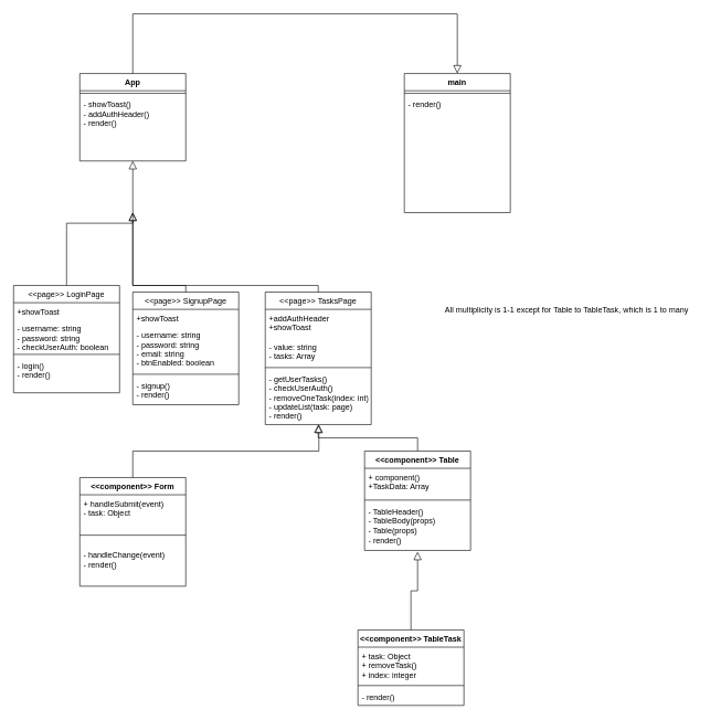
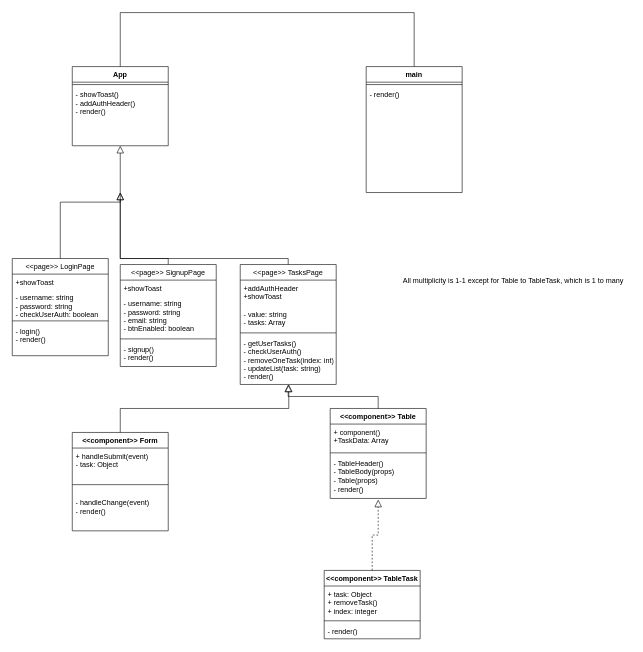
- <mxCell id="41" value="" style="endArrow=block;endSize=10;endFill=0;shadow=0;strokeWidth=1;rounded=0;curved=0;edgeStyle=elbowEdgeStyle;elbow=vertical;exitX=0.5;exitY=0;exitDx=0;exitDy=0;entryX=0.5;entryY=0;entryDx=0;entryDy=0;" edge="1" parent="1" source="2" target="12"><mxGeometry width="160" relative="1" as="geometry"><mxPoint x="490" y="450" as="sourcePoint" /><mxPoint x="210" y="330" as="targetPoint" /><Array as="points"><mxPoint x="450" y="20" /></Array></mxGeometry></mxCell>
+ <mxCell id="41" value="" style="endArrow=none;endSize=10;endFill=0;shadow=0;strokeWidth=1;rounded=0;curved=0;edgeStyle=elbowEdgeStyle;elbow=vertical;exitX=0.5;exitY=0;exitDx=0;exitDy=0;entryX=0.5;entryY=0;entryDx=0;entryDy=0;" edge="1" parent="1" source="2" target="12"><mxGeometry width="160" relative="1" as="geometry"><mxPoint x="490" y="450" as="sourcePoint" /><mxPoint x="210" y="330" as="targetPoint" /><Array as="points"><mxPoint x="450" y="20" /></Array></mxGeometry></mxCell>
- <mxCell id="24" value="- getUserTasks()&#10;- checkUserAuth()&#10;- removeOneTask(index: int)&#10;- updateList(task: page)&#10;- render()" style="text;align=left;verticalAlign=top;spacingLeft=4;spacingRight=4;overflow=hidden;rotatable=0;points=[[0,0.5],[1,0.5]];portConstraint=eastwest;fontStyle=0" vertex="1" parent="20"><mxGeometry y="118" width="160" height="82" as="geometry" /></mxCell>
+ <mxCell id="24" value="- getUserTasks()&#10;- checkUserAuth()&#10;- removeOneTask(index: int)&#10;- updateList(task: string)&#10;- render()" style="text;align=left;verticalAlign=top;spacingLeft=4;spacingRight=4;overflow=hidden;rotatable=0;points=[[0,0.5],[1,0.5]];portConstraint=eastwest;fontStyle=0" vertex="1" parent="20"><mxGeometry y="118" width="160" height="82" as="geometry" /></mxCell>
- <mxCell id="40" value="" style="endArrow=block;endSize=10;endFill=0;shadow=0;strokeWidth=1;rounded=0;curved=0;edgeStyle=elbowEdgeStyle;elbow=vertical;exitX=0.5;exitY=0;exitDx=0;exitDy=0;entryX=0.5;entryY=1.028;entryDx=0;entryDy=0;entryPerimeter=0;" edge="1" parent="1" source="30" target="29"><mxGeometry width="160" relative="1" as="geometry"><mxPoint x="640" y="690" as="sourcePoint" /><mxPoint x="490" y="650" as="targetPoint" /></mxGeometry></mxCell>
+ <mxCell id="40" value="" style="endArrow=block;endSize=10;endFill=0;shadow=0;strokeWidth=1;rounded=0;curved=0;edgeStyle=elbowEdgeStyle;elbow=vertical;exitX=0.5;exitY=0;exitDx=0;exitDy=0;entryX=0.5;entryY=1.028;entryDx=0;entryDy=0;entryPerimeter=0;dashed=1;" edge="1" parent="1" source="30" target="29"><mxGeometry width="160" relative="1" as="geometry"><mxPoint x="640" y="690" as="sourcePoint" /><mxPoint x="490" y="650" as="targetPoint" /></mxGeometry></mxCell>
